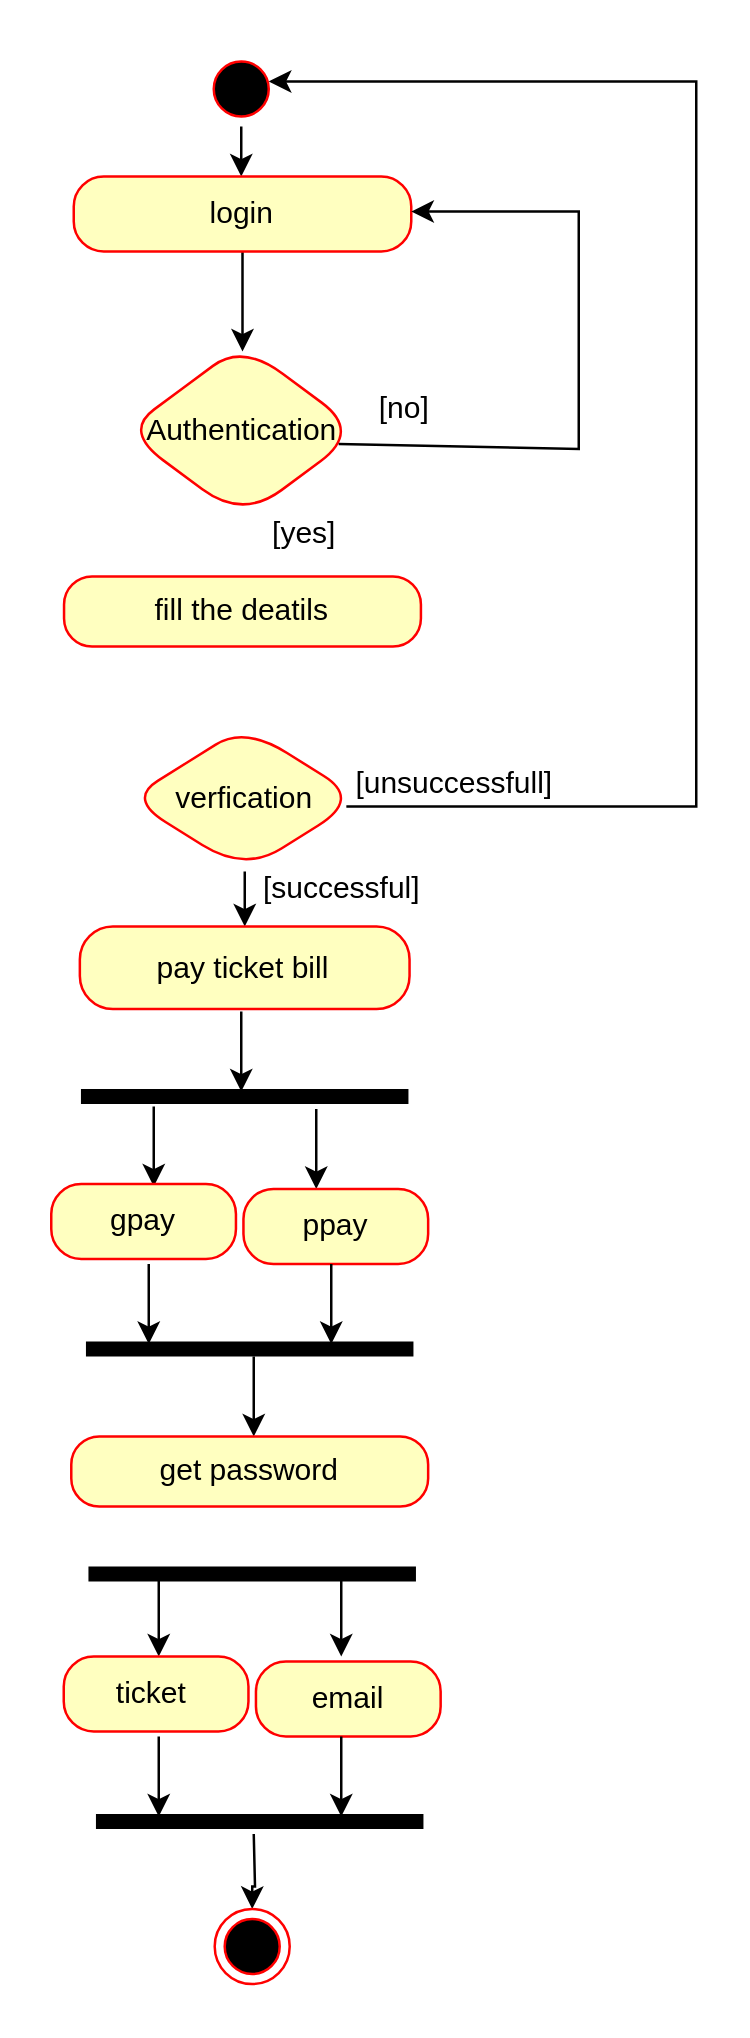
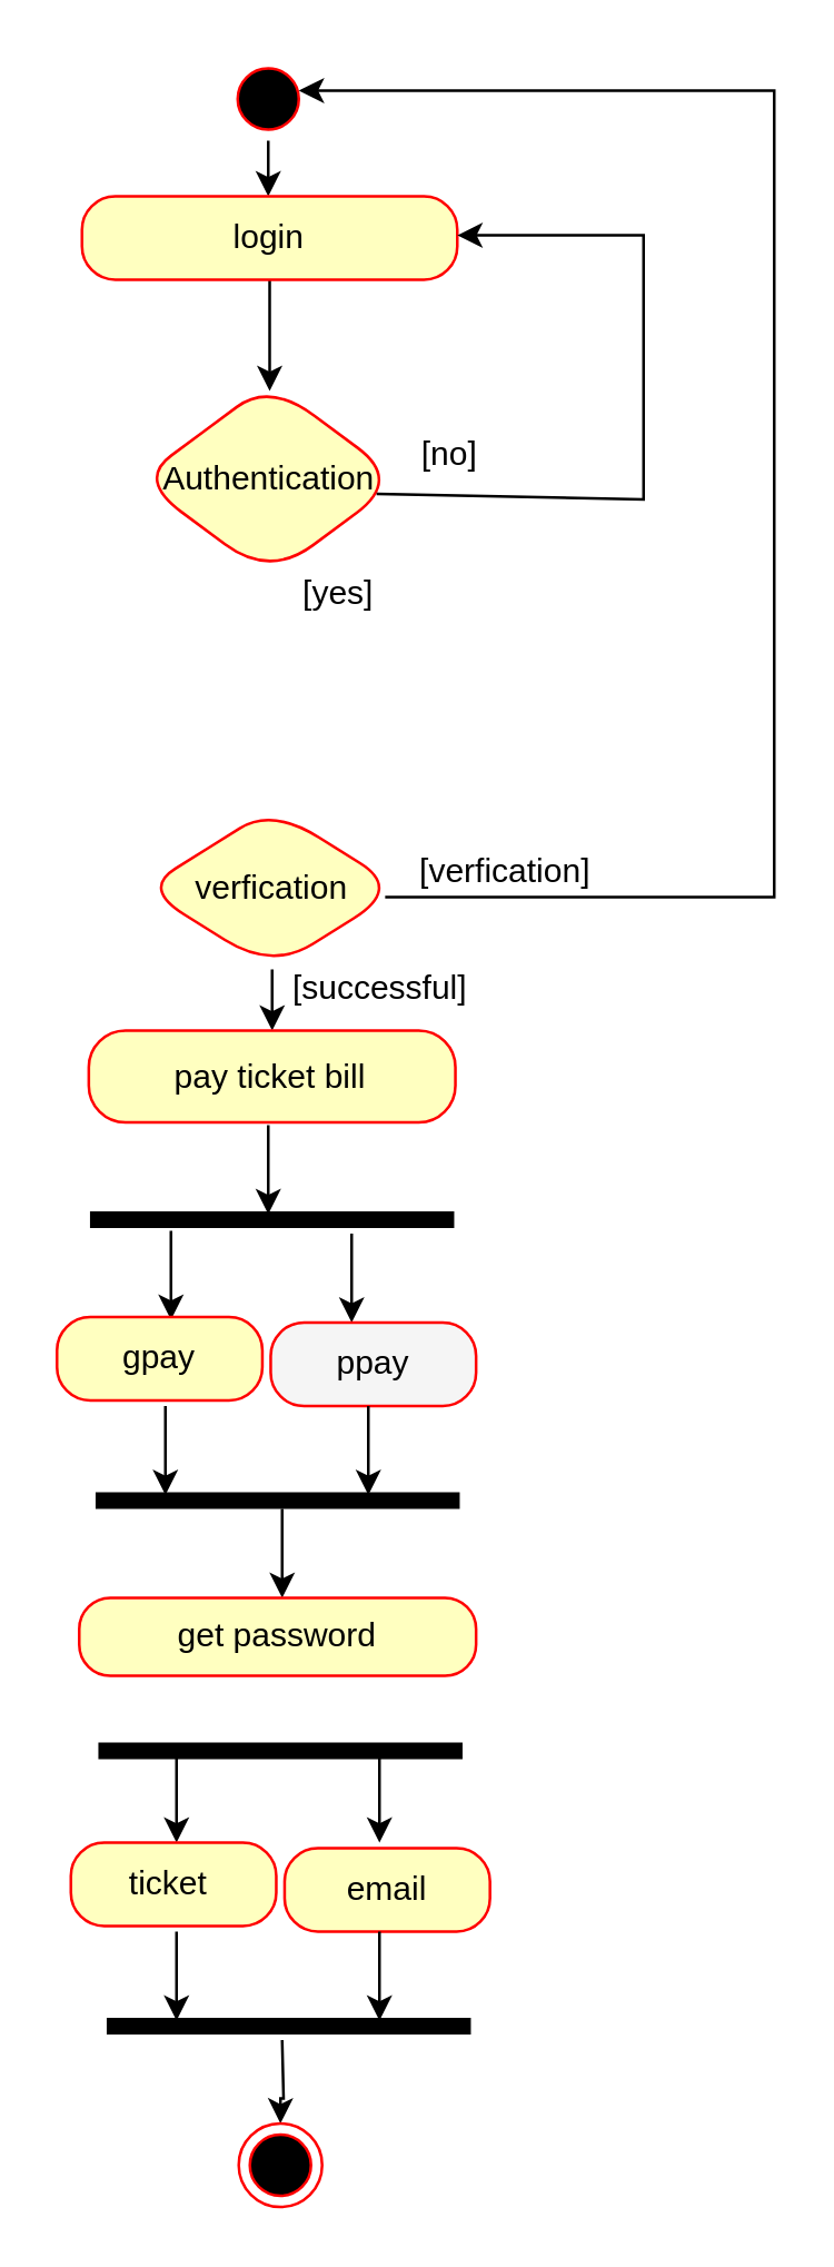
- <mxCell id="7" value="fill the deatils" style="whiteSpace=wrap;html=1;fillColor=#ffffc0;strokeColor=#ff0000;fontColor=#000000;rounded=1;arcSize=40;" vertex="1" parent="1"><mxGeometry x="25.12" y="230" width="142.75" height="28" as="geometry" /></mxCell>
- <mxCell id="36" value="[unsuccessfull]" style="text;html=1;align=center;verticalAlign=middle;resizable=0;points=[];autosize=1;strokeColor=none;fillColor=none;" vertex="1" parent="1"><mxGeometry x="131" y="298" width="100" height="30" as="geometry" /></mxCell>
+ <mxCell id="36" value="[verfication]" style="text;html=1;align=center;verticalAlign=middle;resizable=0;points=[];autosize=1;strokeColor=none;fillColor=none;" vertex="1" parent="1"><mxGeometry x="131" y="298" width="100" height="30" as="geometry" /></mxCell>
- <mxCell id="16" value="ppay" style="whiteSpace=wrap;html=1;fillColor=#ffffc0;strokeColor=#ff0000;fontColor=#000000;rounded=1;arcSize=40;" vertex="1" parent="1"><mxGeometry x="96.88" y="475" width="73.88" height="30" as="geometry" /></mxCell>
+ <mxCell id="16" value="ppay" style="whiteSpace=wrap;html=1;fillColor=#f5f5f5;strokeColor=#ff0000;fontColor=#000000;rounded=1;arcSize=40;" vertex="1" parent="1"><mxGeometry x="96.88" y="475" width="73.88" height="30" as="geometry" /></mxCell>
